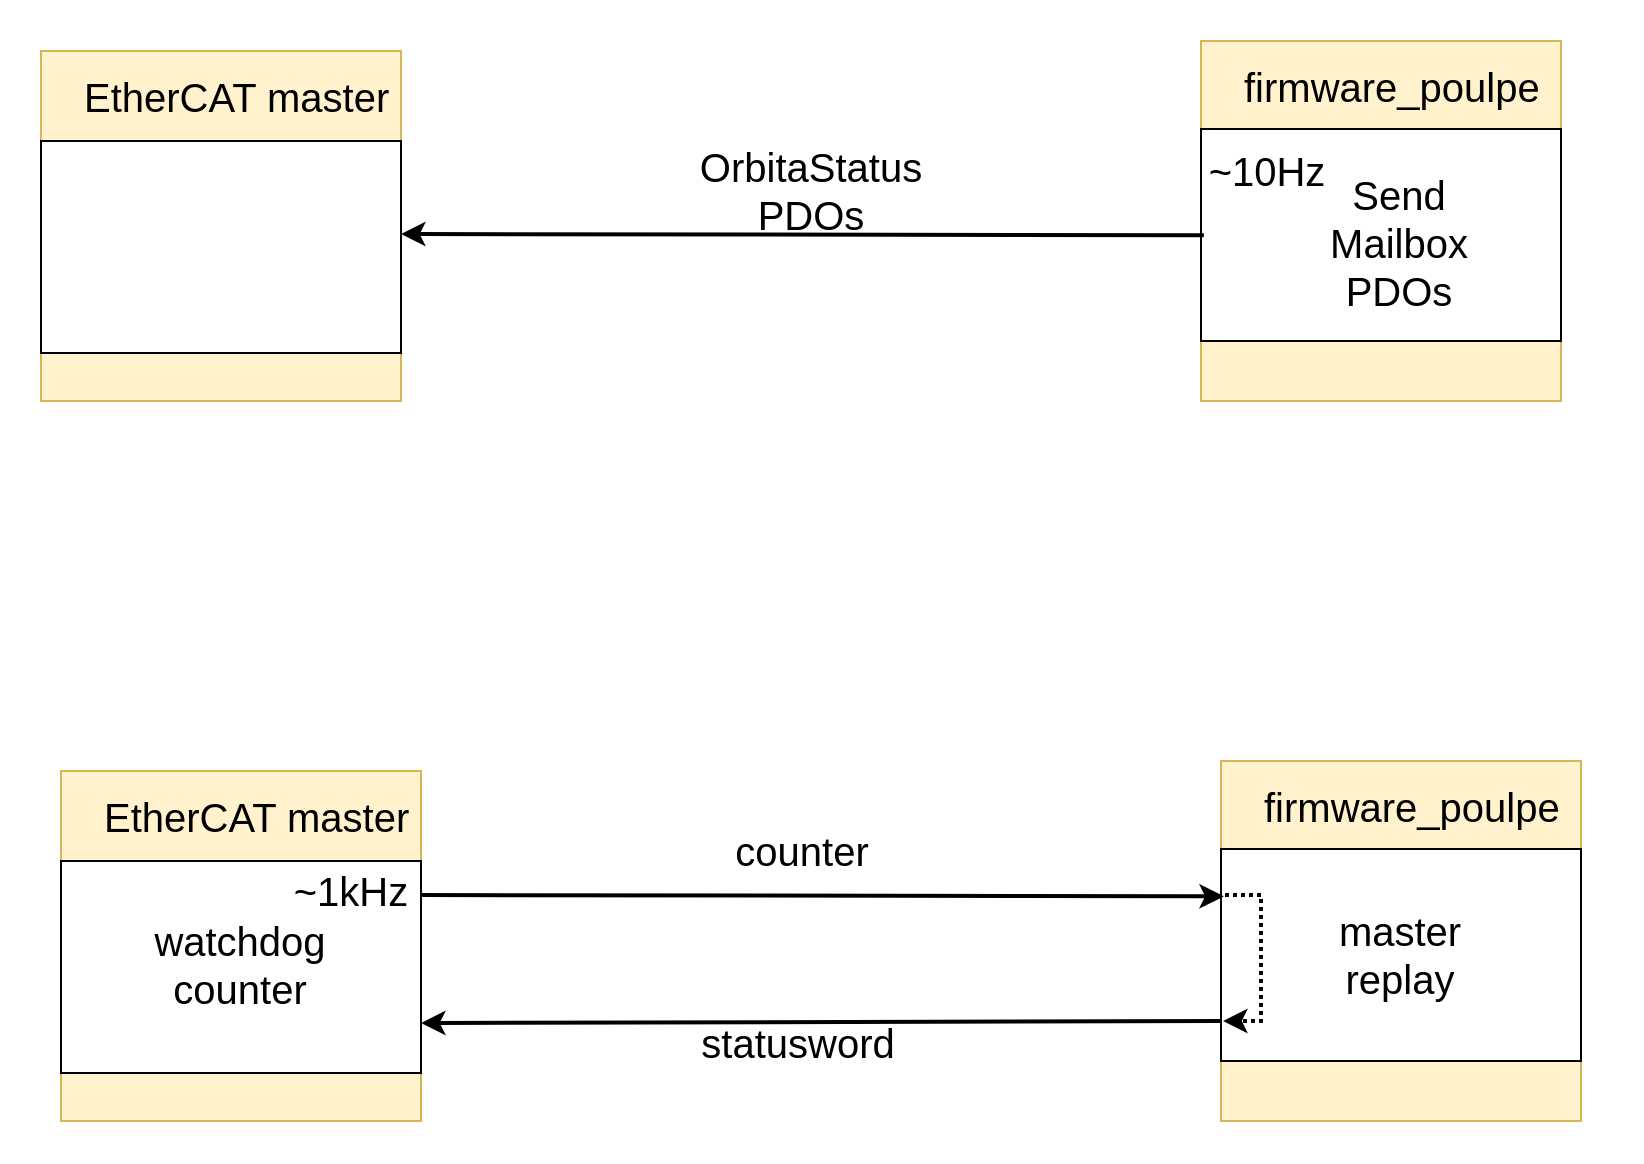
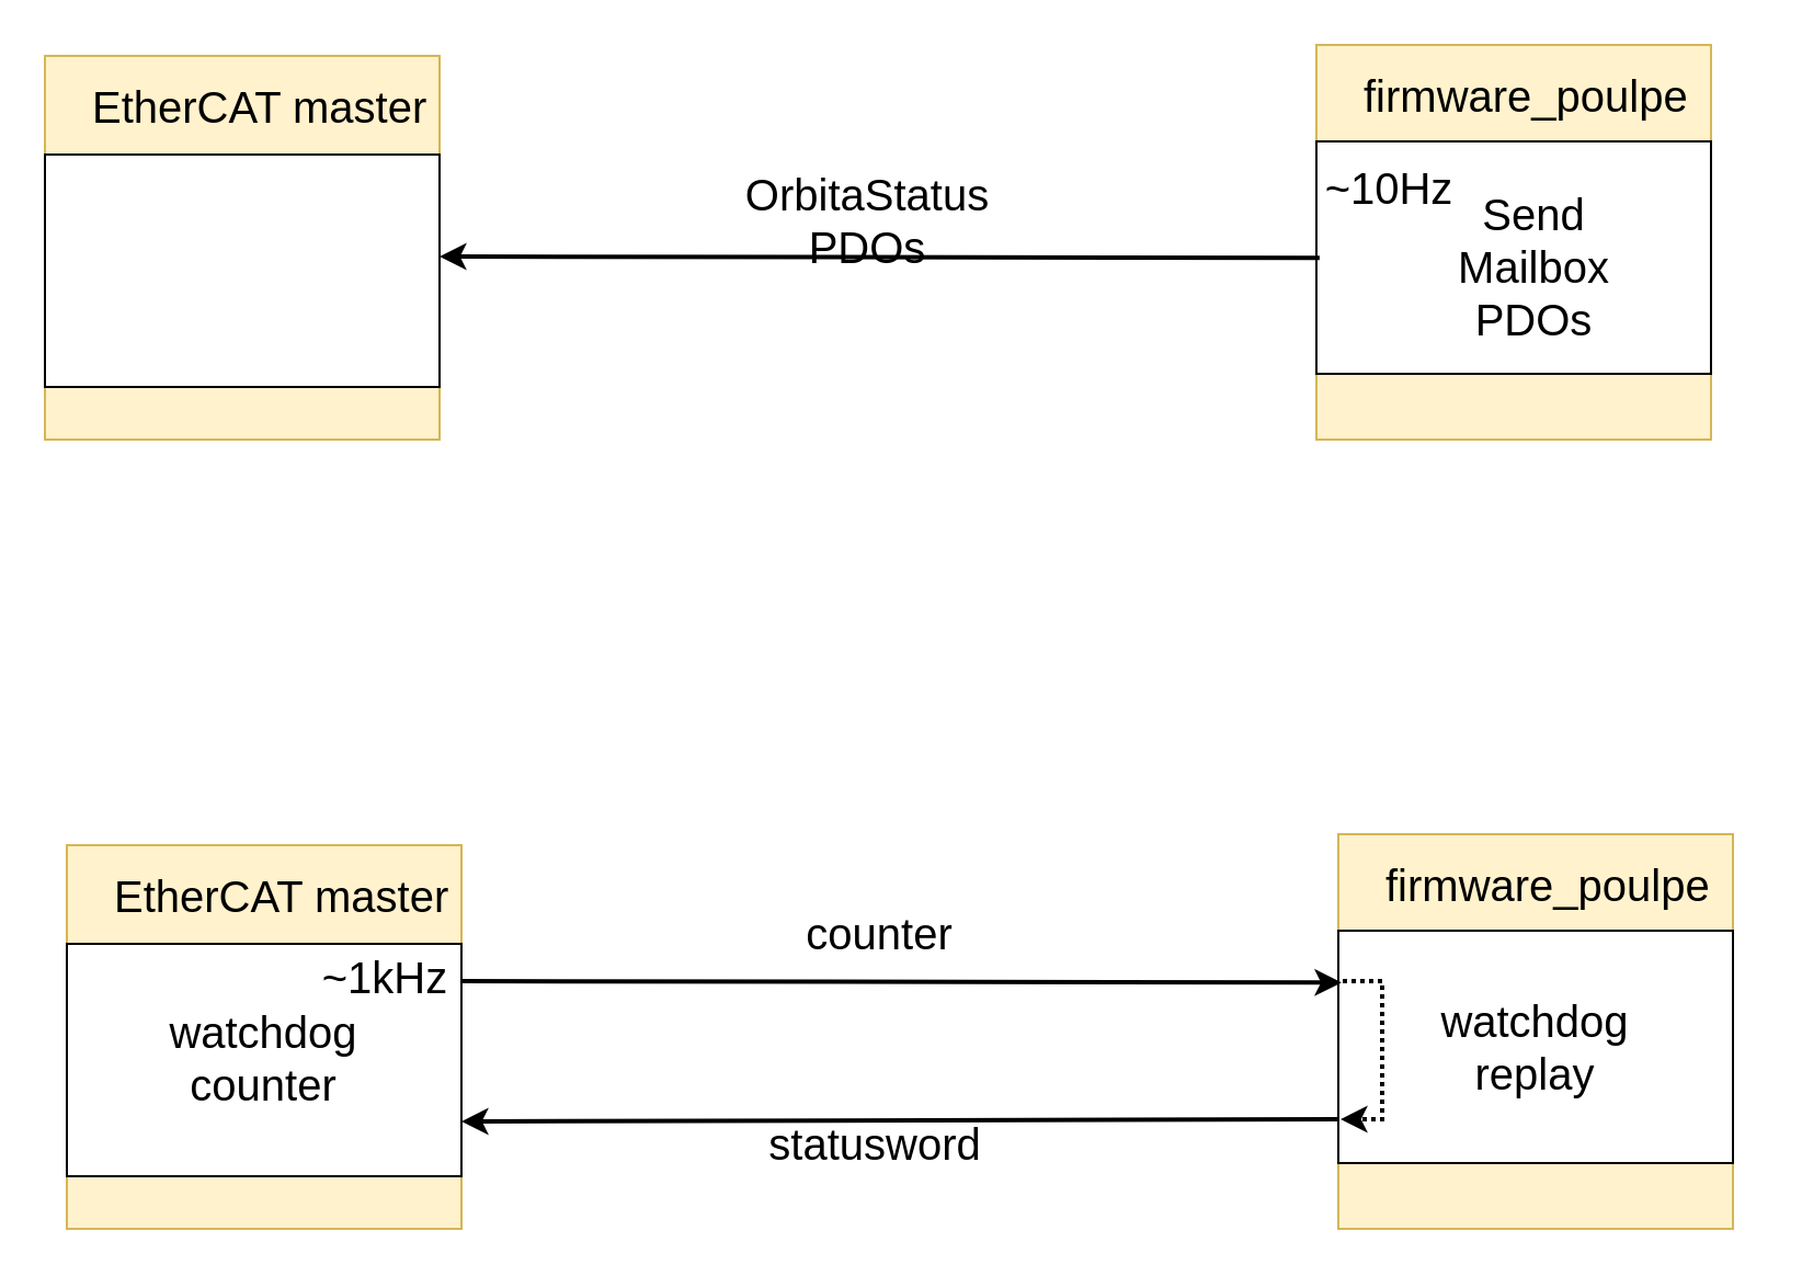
- <mxCell id="7" value="&lt;font style=&quot;font-size: 20px;&quot;&gt;OrbitaStatus PDOs&lt;/font&gt;" style="text;html=1;align=center;verticalAlign=middle;whiteSpace=wrap;rounded=0;" vertex="1" parent="1"><mxGeometry x="320" y="80" width="171" height="30" as="geometry" /></mxCell>
+ <mxCell id="7" value="&lt;font style=&quot;font-size: 20px;&quot;&gt;OrbitaStatus PDOs&lt;/font&gt;" style="text;html=1;align=center;verticalAlign=middle;whiteSpace=wrap;rounded=0;" vertex="1" parent="1"><mxGeometry x="310" y="85" width="171" height="30" as="geometry" /></mxCell>
- <mxCell id="24" value="&lt;font style=&quot;font-size: 20px;&quot;&gt;master replay&lt;/font&gt;" style="text;html=1;align=center;verticalAlign=middle;whiteSpace=wrap;rounded=0;" vertex="1" parent="1"><mxGeometry x="659" y="453" width="82" height="48" as="geometry" /></mxCell>
+ <mxCell id="24" value="&lt;font style=&quot;font-size: 20px;&quot;&gt;watchdog replay&lt;/font&gt;" style="text;html=1;align=center;verticalAlign=middle;whiteSpace=wrap;rounded=0;" vertex="1" parent="1"><mxGeometry x="659" y="453" width="82" height="48" as="geometry" /></mxCell>
